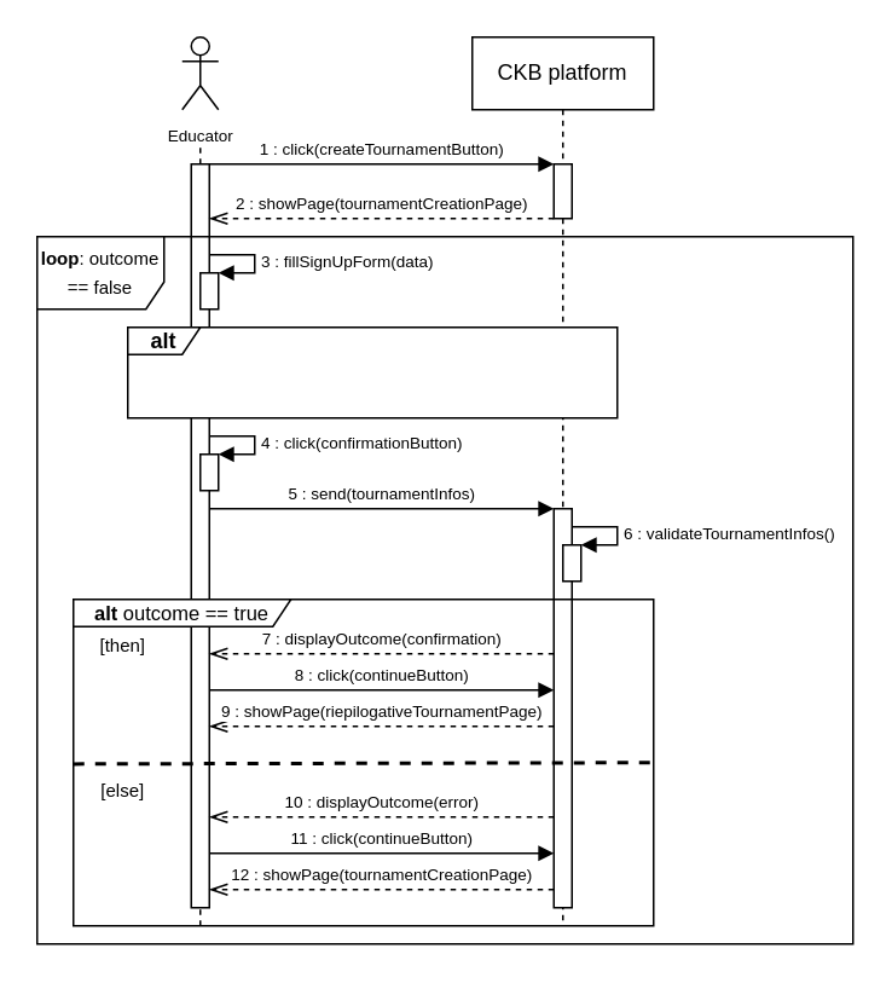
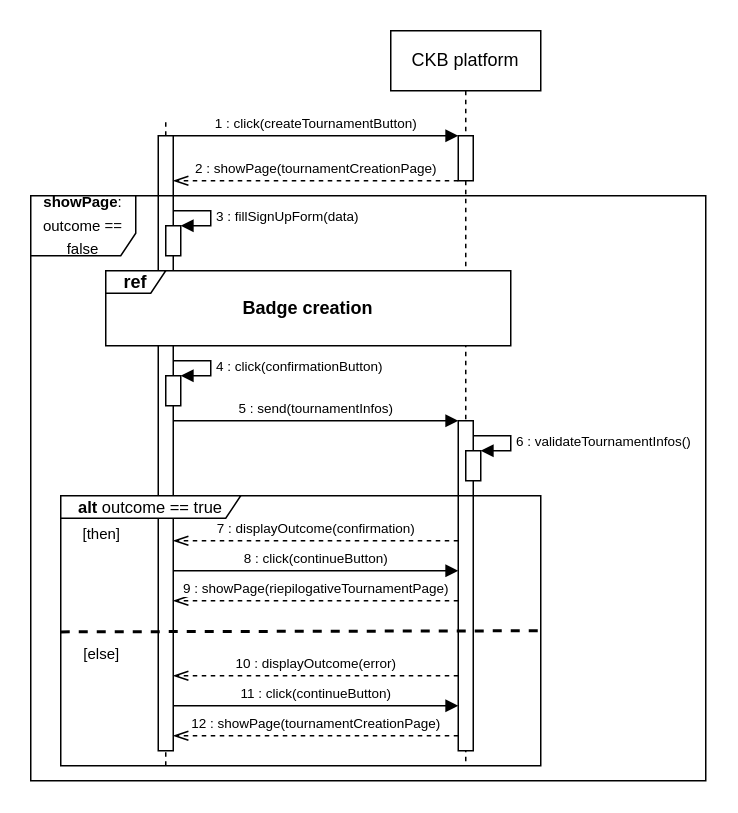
- <mxCell id="7" value="&lt;font style=&quot;font-size: 9px;&quot;&gt;Educator&lt;/font&gt;" style="shape=umlActor;verticalLabelPosition=bottom;verticalAlign=top;html=1;outlineConnect=0;" vertex="1" parent="1"><mxGeometry x="100" y="20" width="20" height="40" as="geometry" /></mxCell>
- <mxCell id="22" value="&lt;p style=&quot;line-height: 120%;&quot;&gt;&lt;font style=&quot;font-size: 10px;&quot;&gt;&lt;b&gt;loop&lt;/b&gt;: outcome == false&lt;/font&gt;&lt;/p&gt;" style="shape=umlFrame;whiteSpace=wrap;html=1;pointerEvents=0;width=70;height=40;verticalAlign=middle;horizontal=1;labelPosition=center;verticalLabelPosition=middle;align=center;" vertex="1" parent="1"><mxGeometry x="20" y="130" width="450" height="390" as="geometry" /></mxCell>
+ <mxCell id="22" value="&lt;p style=&quot;line-height: 120%;&quot;&gt;&lt;font style=&quot;font-size: 10px;&quot;&gt;&lt;b&gt;showPage&lt;/b&gt;: outcome == false&lt;/font&gt;&lt;/p&gt;" style="shape=umlFrame;whiteSpace=wrap;html=1;pointerEvents=0;width=70;height=40;verticalAlign=middle;horizontal=1;labelPosition=center;verticalLabelPosition=middle;align=center;" vertex="1" parent="1"><mxGeometry x="20" y="130" width="450" height="390" as="geometry" /></mxCell>
- <mxCell id="25" value="&lt;b&gt;alt&lt;/b&gt;" style="shape=umlFrame;whiteSpace=wrap;html=1;pointerEvents=0;width=40;height=15;fillStyle=auto;fillColor=default;gradientColor=none;swimlaneFillColor=default;" vertex="1" parent="1"><mxGeometry x="70" y="180" width="270" height="50" as="geometry" /></mxCell>
+ <mxCell id="25" value="&lt;b&gt;ref&lt;/b&gt;" style="shape=umlFrame;whiteSpace=wrap;html=1;pointerEvents=0;width=40;height=15;fillStyle=auto;fillColor=default;gradientColor=none;swimlaneFillColor=default;" vertex="1" parent="1"><mxGeometry x="70" y="180" width="270" height="50" as="geometry" /></mxCell>
+ <mxCell id="26" value="Badge creation" style="text;html=1;strokeColor=none;fillColor=none;align=center;verticalAlign=middle;whiteSpace=wrap;rounded=0;fontStyle=1" vertex="1" parent="1"><mxGeometry x="160" y="190" width="90" height="30" as="geometry" /></mxCell>
